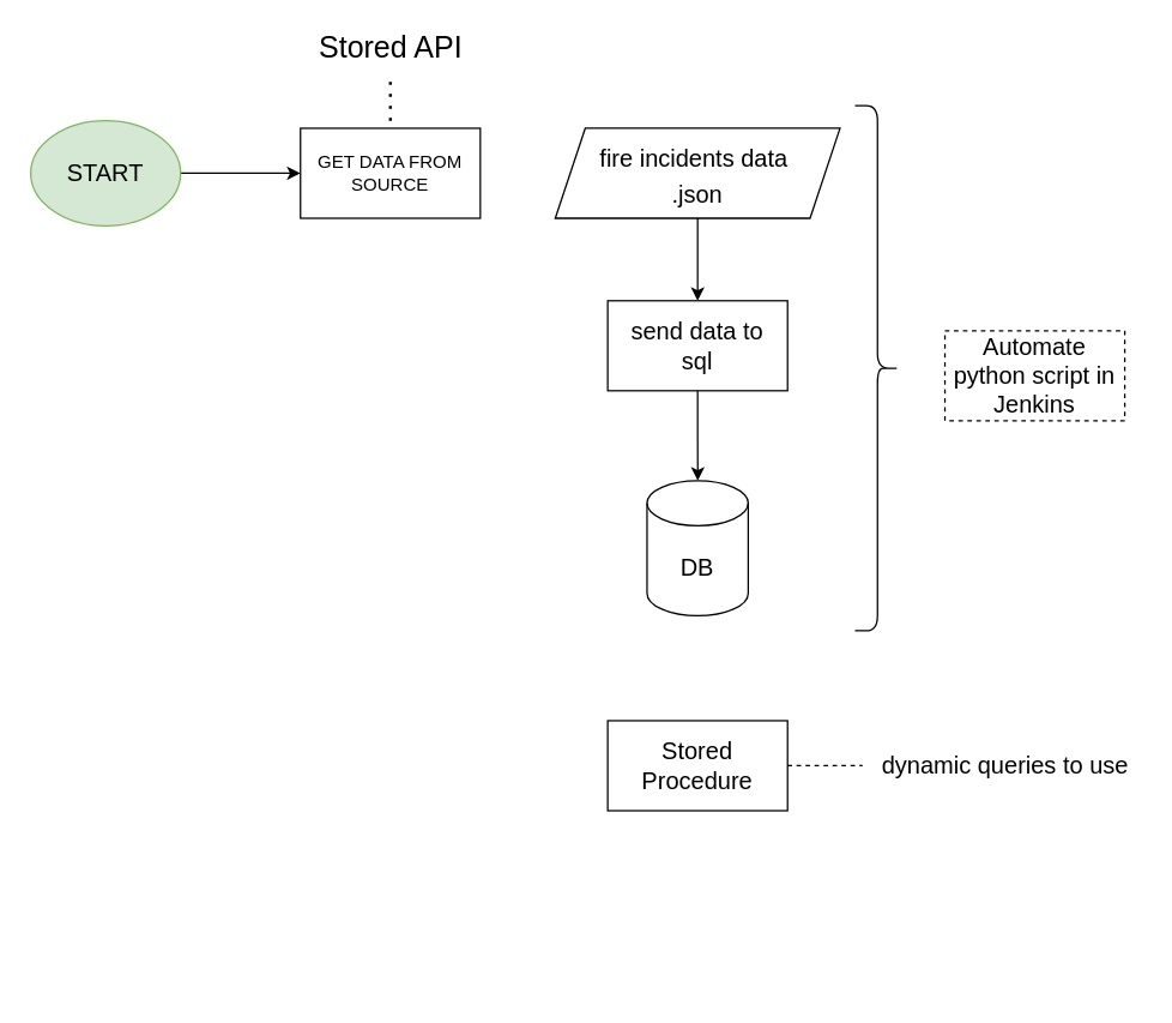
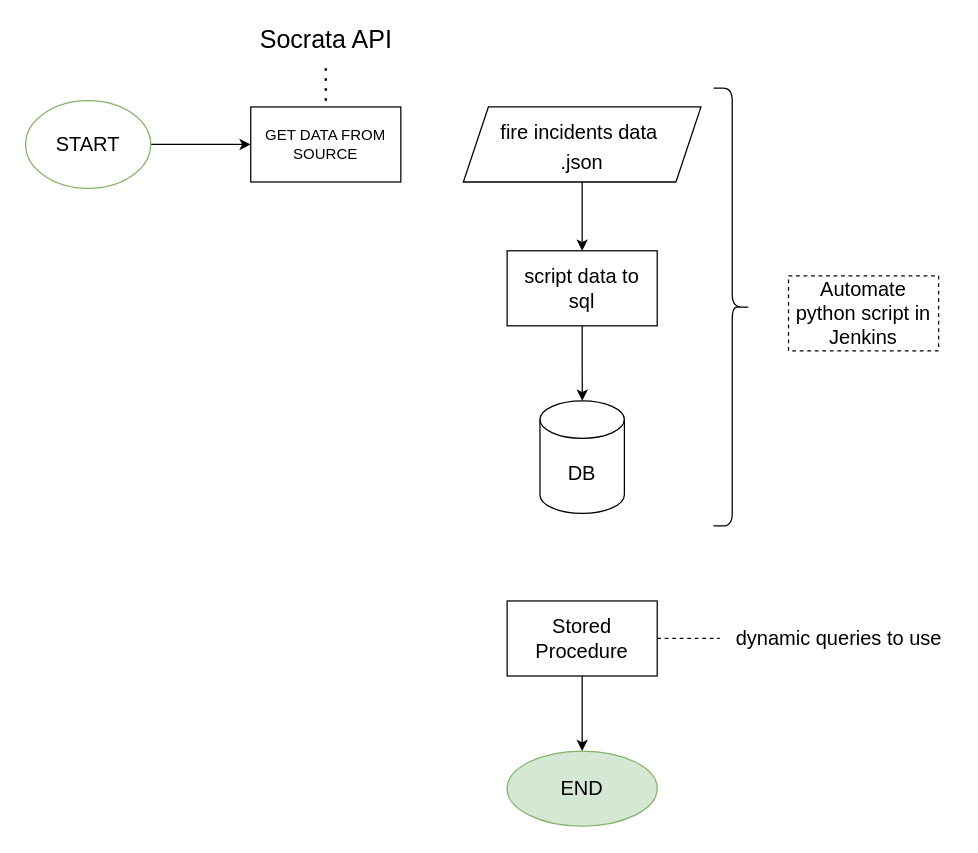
- <mxCell id="6" value="&lt;font style=&quot;font-size: 20px&quot;&gt;Stored API&lt;/font&gt;" style="text;html=1;align=center;verticalAlign=middle;resizable=0;points=[];autosize=1;strokeColor=none;fillColor=none;" parent="1" vertex="1"><mxGeometry x="200" y="20" width="120" height="20" as="geometry" /></mxCell>
+ <mxCell id="6" value="&lt;font style=&quot;font-size: 20px&quot;&gt;Socrata API&lt;/font&gt;" style="text;html=1;align=center;verticalAlign=middle;resizable=0;points=[];autosize=1;strokeColor=none;fillColor=none;" parent="1" vertex="1"><mxGeometry x="200" y="20" width="120" height="20" as="geometry" /></mxCell>
- <mxCell id="3" value="START" style="ellipse;whiteSpace=wrap;html=1;fontSize=16;labelBackgroundColor=none;fillColor=#d5e8d4;strokeColor=#82b366;" parent="1" vertex="1"><mxGeometry x="20" y="80" width="100" height="70" as="geometry" /></mxCell>
+ <mxCell id="3" value="START" style="ellipse;whiteSpace=wrap;html=1;fontSize=16;labelBackgroundColor=none;fillColor=#ffffff;strokeColor=#82b366;" parent="1" vertex="1"><mxGeometry x="20" y="80" width="100" height="70" as="geometry" /></mxCell>
- <mxCell id="10" value="send data to&lt;br&gt;sql" style="rounded=0;whiteSpace=wrap;html=1;fontSize=16;" parent="1" vertex="1"><mxGeometry x="405" y="200" width="120" height="60" as="geometry" /></mxCell>
+ <mxCell id="10" value="script data to&lt;br&gt;sql" style="rounded=0;whiteSpace=wrap;html=1;fontSize=16;" parent="1" vertex="1"><mxGeometry x="405" y="200" width="120" height="60" as="geometry" /></mxCell>
+ <mxCell id="12" value="" style="edgeStyle=orthogonalEdgeStyle;rounded=0;orthogonalLoop=1;jettySize=auto;html=1;fontSize=16;" parent="1" source="13" target="17" edge="1"><mxGeometry relative="1" as="geometry" /></mxCell>
+ <mxCell id="17" value="END" style="ellipse;whiteSpace=wrap;html=1;fontSize=16;rounded=0;fillColor=#d5e8d4;strokeColor=#82b366;" parent="1" vertex="1"><mxGeometry x="405" y="600" width="120" height="60" as="geometry" /></mxCell>
